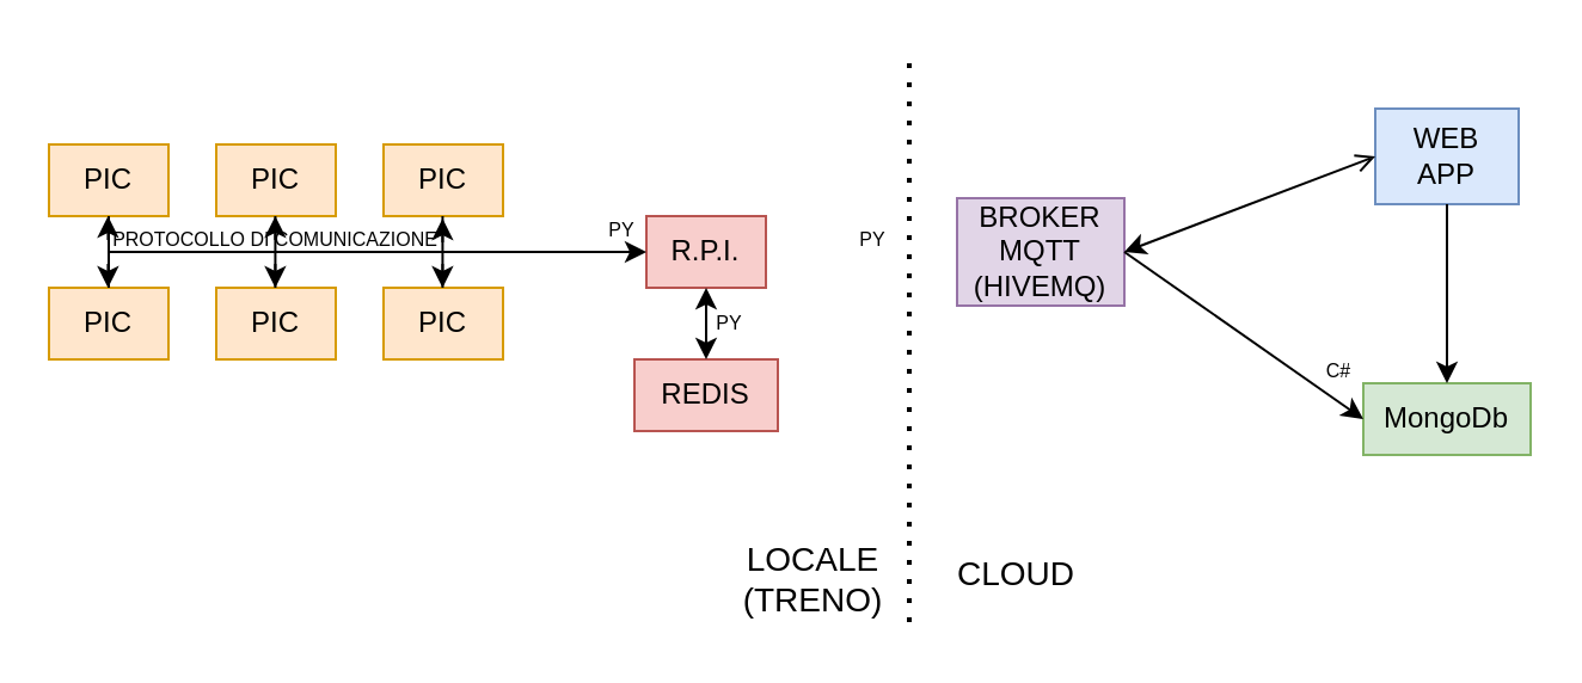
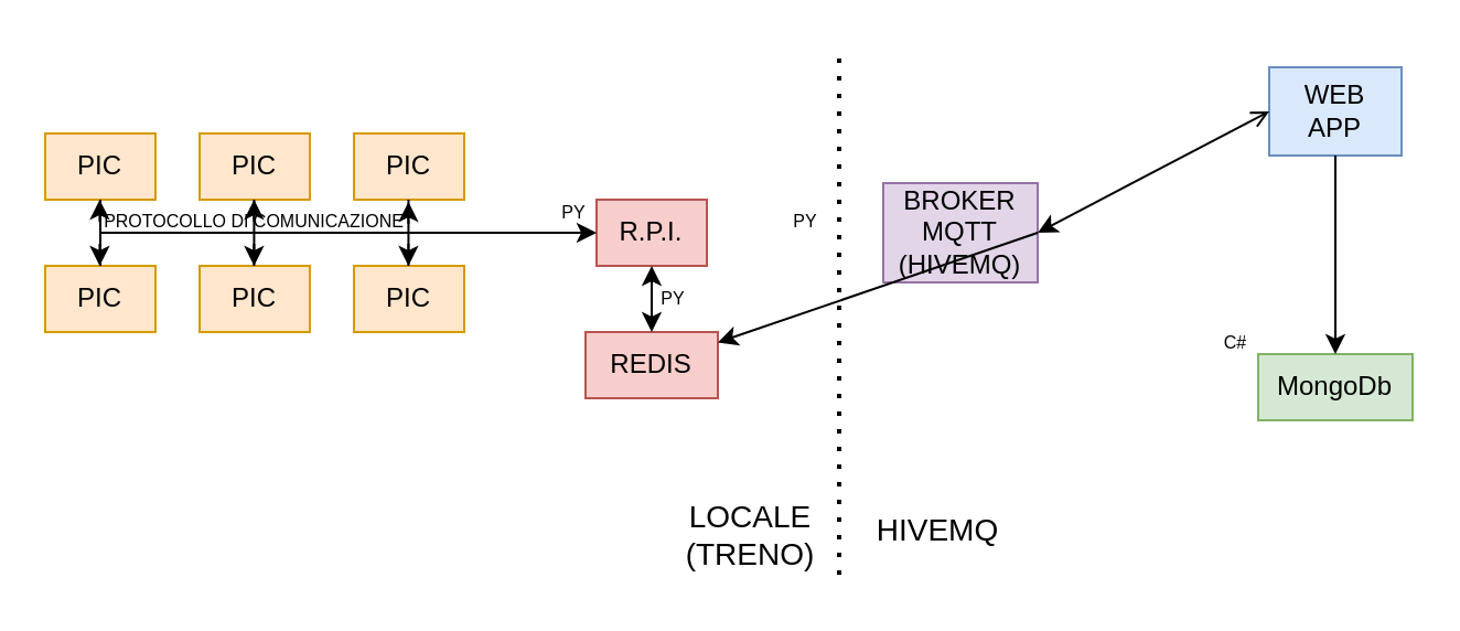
- <mxCell id="11" value="WEB&lt;br&gt;APP" style="rounded=0;whiteSpace=wrap;html=1;fillColor=#dae8fc;strokeColor=#6c8ebf;" parent="1" vertex="1"><mxGeometry x="575" y="45" width="60" height="40" as="geometry" /></mxCell>
+ <mxCell id="11" value="WEB&lt;br&gt;APP" style="rounded=0;whiteSpace=wrap;html=1;fillColor=#dae8fc;strokeColor=#6c8ebf;" parent="1" vertex="1"><mxGeometry x="575" y="30" width="60" height="40" as="geometry" /></mxCell>
- <mxCell id="32" value="" style="endArrow=classic;html=1;entryX=0;entryY=0.5;entryDx=0;entryDy=0;exitX=1;exitY=0.5;exitDx=0;exitDy=0;" parent="1" source="10" target="12" edge="1"><mxGeometry width="50" height="50" relative="1" as="geometry"><mxPoint x="440" y="220" as="sourcePoint" /><mxPoint x="490" y="170" as="targetPoint" /></mxGeometry></mxCell>
+ <mxCell id="32" value="" style="endArrow=classic;html=1;exitX=1;exitY=0.5;exitDx=0;exitDy=0;" parent="1" source="10" target="9" edge="1"><mxGeometry width="50" height="50" relative="1" as="geometry"><mxPoint x="440" y="220" as="sourcePoint" /><mxPoint x="490" y="170" as="targetPoint" /></mxGeometry></mxCell>
- <mxCell id="15" value="CLOUD" style="text;html=1;strokeColor=none;fillColor=none;align=center;verticalAlign=middle;whiteSpace=wrap;rounded=0;fontSize=14;" parent="1" vertex="1"><mxGeometry x="390" y="220" width="70" height="40" as="geometry" /></mxCell>
+ <mxCell id="15" value="HIVEMQ" style="text;html=1;strokeColor=none;fillColor=none;align=center;verticalAlign=middle;whiteSpace=wrap;rounded=0;fontSize=14;" parent="1" vertex="1"><mxGeometry x="390" y="220" width="70" height="40" as="geometry" /></mxCell>
